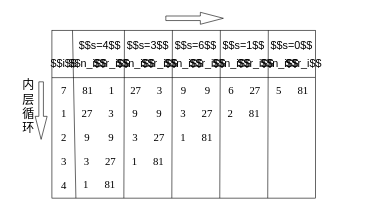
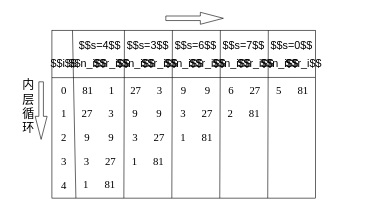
- <mxCell id="27" value="&lt;font style=&quot;font-size: 18px;&quot;&gt;$$s=1$$&lt;/font&gt;" style="text;html=1;align=center;verticalAlign=middle;whiteSpace=wrap;rounded=0;fontSize=18;" parent="26" vertex="1"><mxGeometry width="60" height="30" as="geometry" /></mxCell>
+ <mxCell id="27" value="&lt;font style=&quot;font-size: 18px;&quot;&gt;$$s=7$$&lt;/font&gt;" style="text;html=1;align=center;verticalAlign=middle;whiteSpace=wrap;rounded=0;fontSize=18;" parent="26" vertex="1"><mxGeometry width="60" height="30" as="geometry" /></mxCell>
- <mxCell id="34" value="&lt;font style=&quot;font-size: 18px;&quot;&gt;7&lt;/font&gt;" style="text;html=1;align=center;verticalAlign=middle;whiteSpace=wrap;rounded=0;fontSize=18;fontFamily=Times New Roman;fontStyle=0" parent="1" vertex="1"><mxGeometry x="96" y="135" width="20" height="30" as="geometry" /></mxCell>
+ <mxCell id="34" value="&lt;font style=&quot;font-size: 18px;&quot;&gt;0&lt;/font&gt;" style="text;html=1;align=center;verticalAlign=middle;whiteSpace=wrap;rounded=0;fontSize=18;fontFamily=Times New Roman;fontStyle=0" parent="1" vertex="1"><mxGeometry x="96" y="135" width="20" height="30" as="geometry" /></mxCell>
